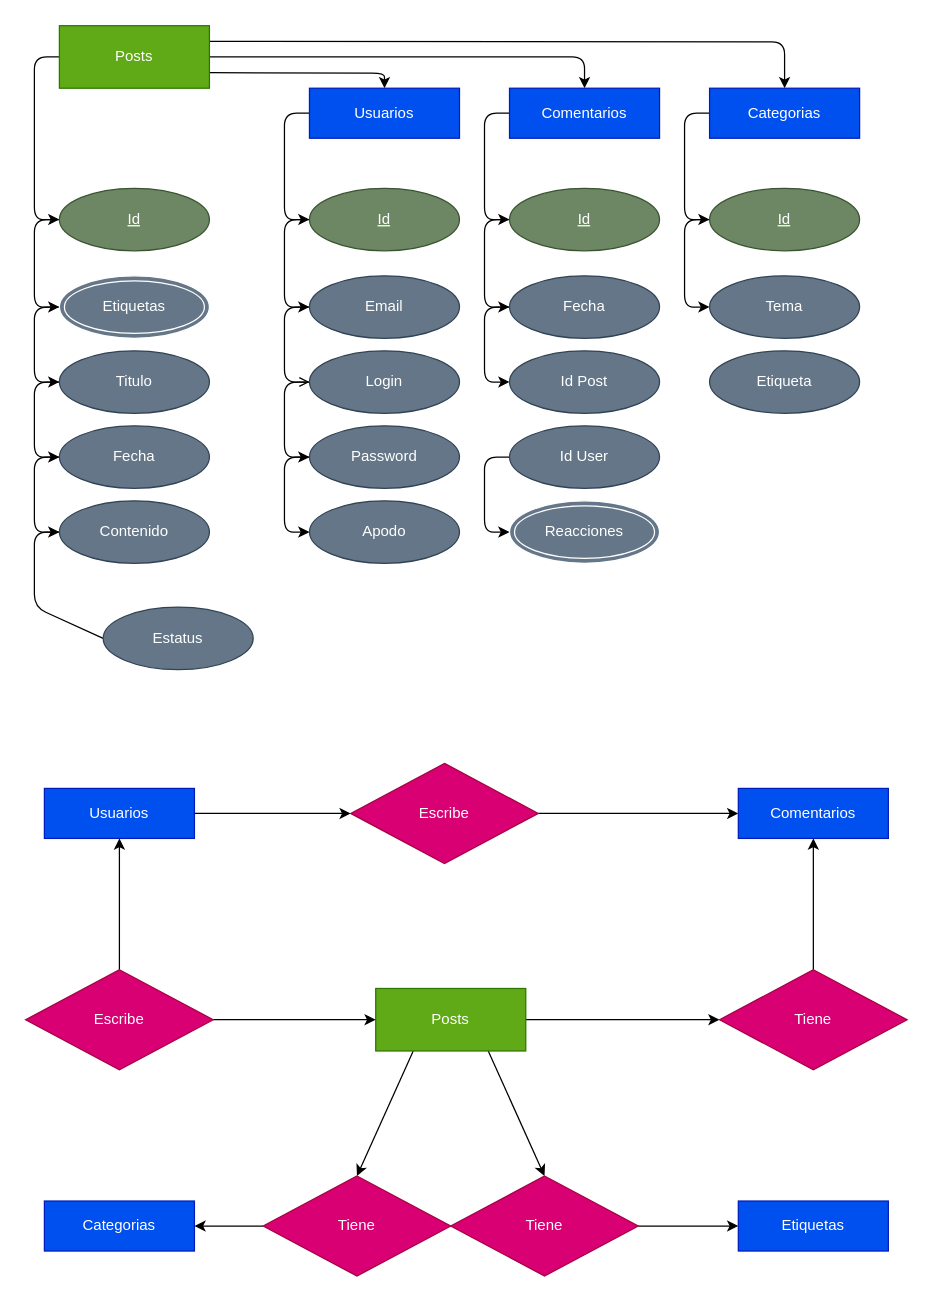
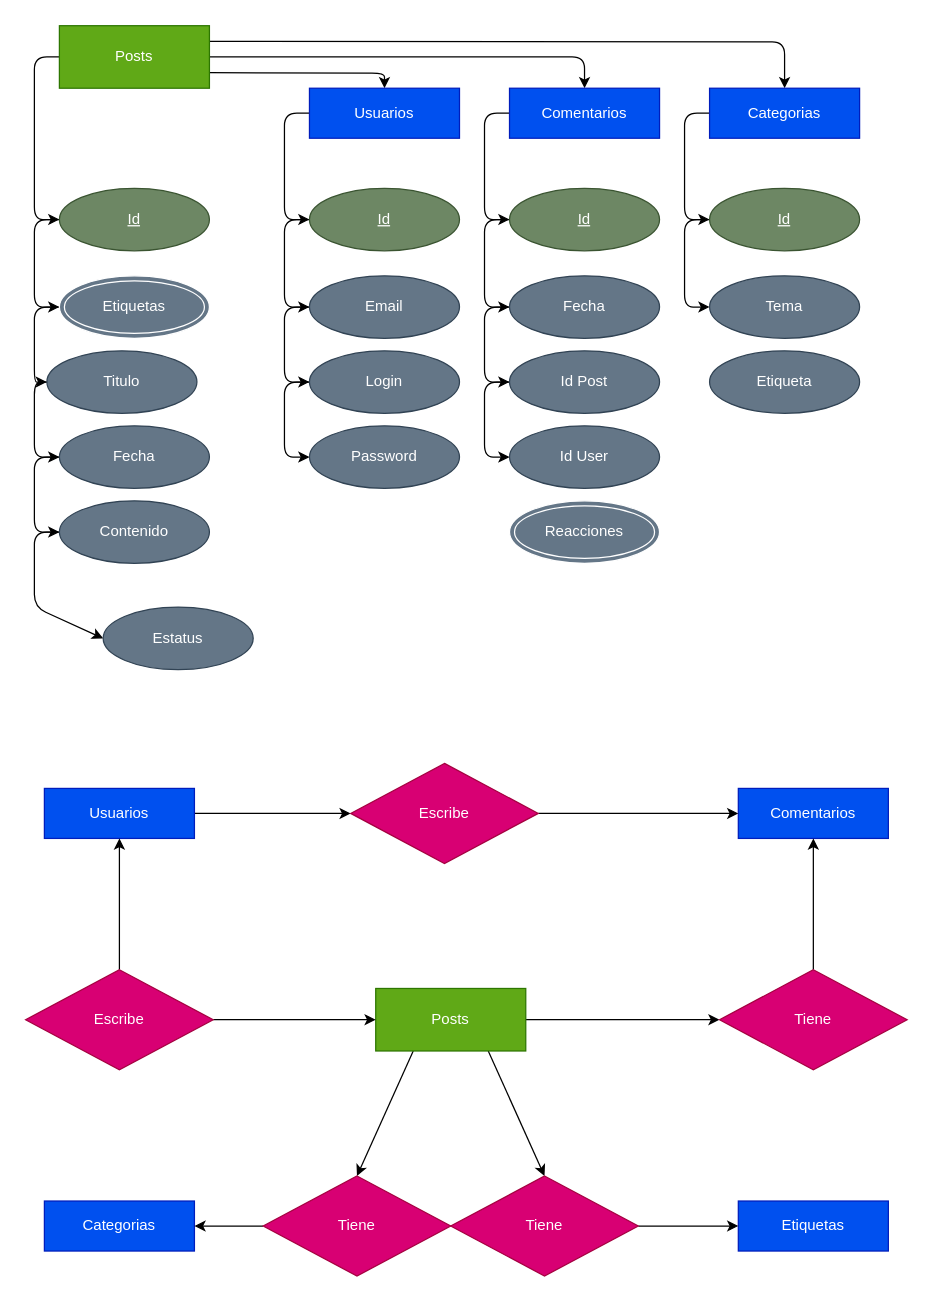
- <mxCell id="40" style="edgeStyle=none;html=1;exitX=0;exitY=0.5;exitDx=0;exitDy=0;entryX=0;entryY=0.5;entryDx=0;entryDy=0;endArrow=open;" parent="1" source="41" target="39" edge="1"><mxGeometry relative="1" as="geometry"><Array as="points"><mxPoint x="227" y="245" /><mxPoint x="227" y="305" /></Array></mxGeometry></mxCell>
+ <mxCell id="40" style="edgeStyle=none;html=1;exitX=0;exitY=0.5;exitDx=0;exitDy=0;entryX=0;entryY=0.5;entryDx=0;entryDy=0;" parent="1" source="41" target="39" edge="1"><mxGeometry relative="1" as="geometry"><Array as="points"><mxPoint x="227" y="245" /><mxPoint x="227" y="305" /></Array></mxGeometry></mxCell>
- <mxCell id="22" value="Titulo" style="ellipse;whiteSpace=wrap;html=1;fillColor=#647687;fontColor=#ffffff;strokeColor=#314354;" parent="1" vertex="1"><mxGeometry x="47" y="280" width="120" height="50" as="geometry" /></mxCell>
+ <mxCell id="22" value="Titulo" style="ellipse;whiteSpace=wrap;html=1;fillColor=#647687;fontColor=#ffffff;strokeColor=#314354;" parent="1" vertex="1"><mxGeometry x="37" y="280" width="120" height="50" as="geometry" /></mxCell>
+ <mxCell id="31" style="edgeStyle=none;html=1;exitX=0;exitY=0.5;exitDx=0;exitDy=0;entryX=0;entryY=0.5;entryDx=0;entryDy=0;" parent="1" source="32" target="30" edge="1"><mxGeometry relative="1" as="geometry"><Array as="points"><mxPoint x="387" y="305" /><mxPoint x="387" y="365" /></Array></mxGeometry></mxCell>
- <mxCell id="36" style="edgeStyle=none;html=1;exitX=0;exitY=0.5;exitDx=0;exitDy=0;entryX=0;entryY=0.5;entryDx=0;entryDy=0;" parent="1" source="37" target="35" edge="1"><mxGeometry relative="1" as="geometry"><Array as="points"><mxPoint x="227" y="365" /><mxPoint x="227" y="425" /></Array></mxGeometry></mxCell>
- <mxCell id="29" style="edgeStyle=none;html=1;exitX=0;exitY=0.5;exitDx=0;exitDy=0;entryX=0;entryY=0.5;entryDx=0;entryDy=0;" parent="1" source="30" target="45" edge="1"><mxGeometry relative="1" as="geometry"><Array as="points"><mxPoint x="387" y="365" /><mxPoint x="387" y="425" /></Array></mxGeometry></mxCell>
- <mxCell id="35" value="Apodo" style="ellipse;whiteSpace=wrap;html=1;fillColor=#647687;fontColor=#ffffff;strokeColor=#314354;" parent="1" vertex="1"><mxGeometry x="247" y="400" width="120" height="50" as="geometry" /></mxCell>
- <mxCell id="25" style="edgeStyle=none;html=1;exitX=0;exitY=0.5;exitDx=0;exitDy=0;entryX=0;entryY=0.5;entryDx=0;entryDy=0;endArrow=none;" parent="1" source="26" target="42" edge="1"><mxGeometry relative="1" as="geometry"><Array as="points"><mxPoint x="27" y="425" /><mxPoint x="27" y="485" /></Array></mxGeometry></mxCell>
+ <mxCell id="25" style="edgeStyle=none;html=1;exitX=0;exitY=0.5;exitDx=0;exitDy=0;entryX=0;entryY=0.5;entryDx=0;entryDy=0;" parent="1" source="26" target="42" edge="1"><mxGeometry relative="1" as="geometry"><Array as="points"><mxPoint x="27" y="425" /><mxPoint x="27" y="485" /></Array></mxGeometry></mxCell>
